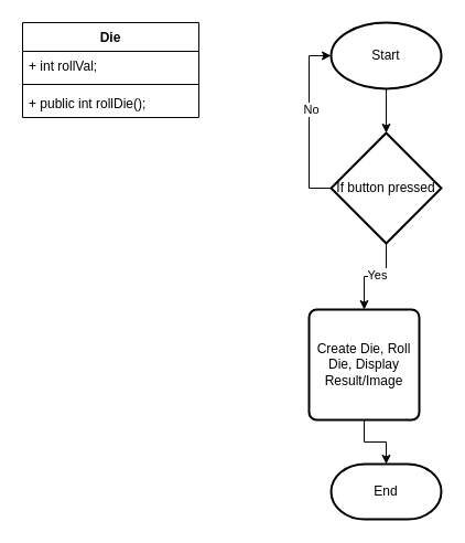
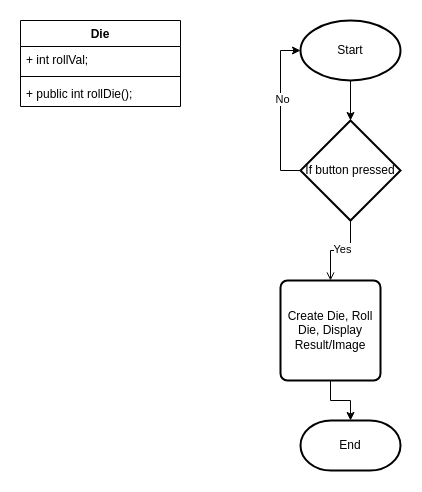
- <mxCell id="3" style="edgeStyle=orthogonalEdgeStyle;rounded=0;orthogonalLoop=1;jettySize=auto;html=1;entryX=0.5;entryY=0;entryDx=0;entryDy=0;" edge="1" parent="1" source="5" target="7"><mxGeometry relative="1" as="geometry" /></mxCell>
+ <mxCell id="3" style="edgeStyle=orthogonalEdgeStyle;rounded=0;orthogonalLoop=1;jettySize=auto;html=1;entryX=0.5;entryY=0;entryDx=0;entryDy=0;endArrow=open;" edge="1" parent="1" source="5" target="7"><mxGeometry relative="1" as="geometry" /></mxCell>
